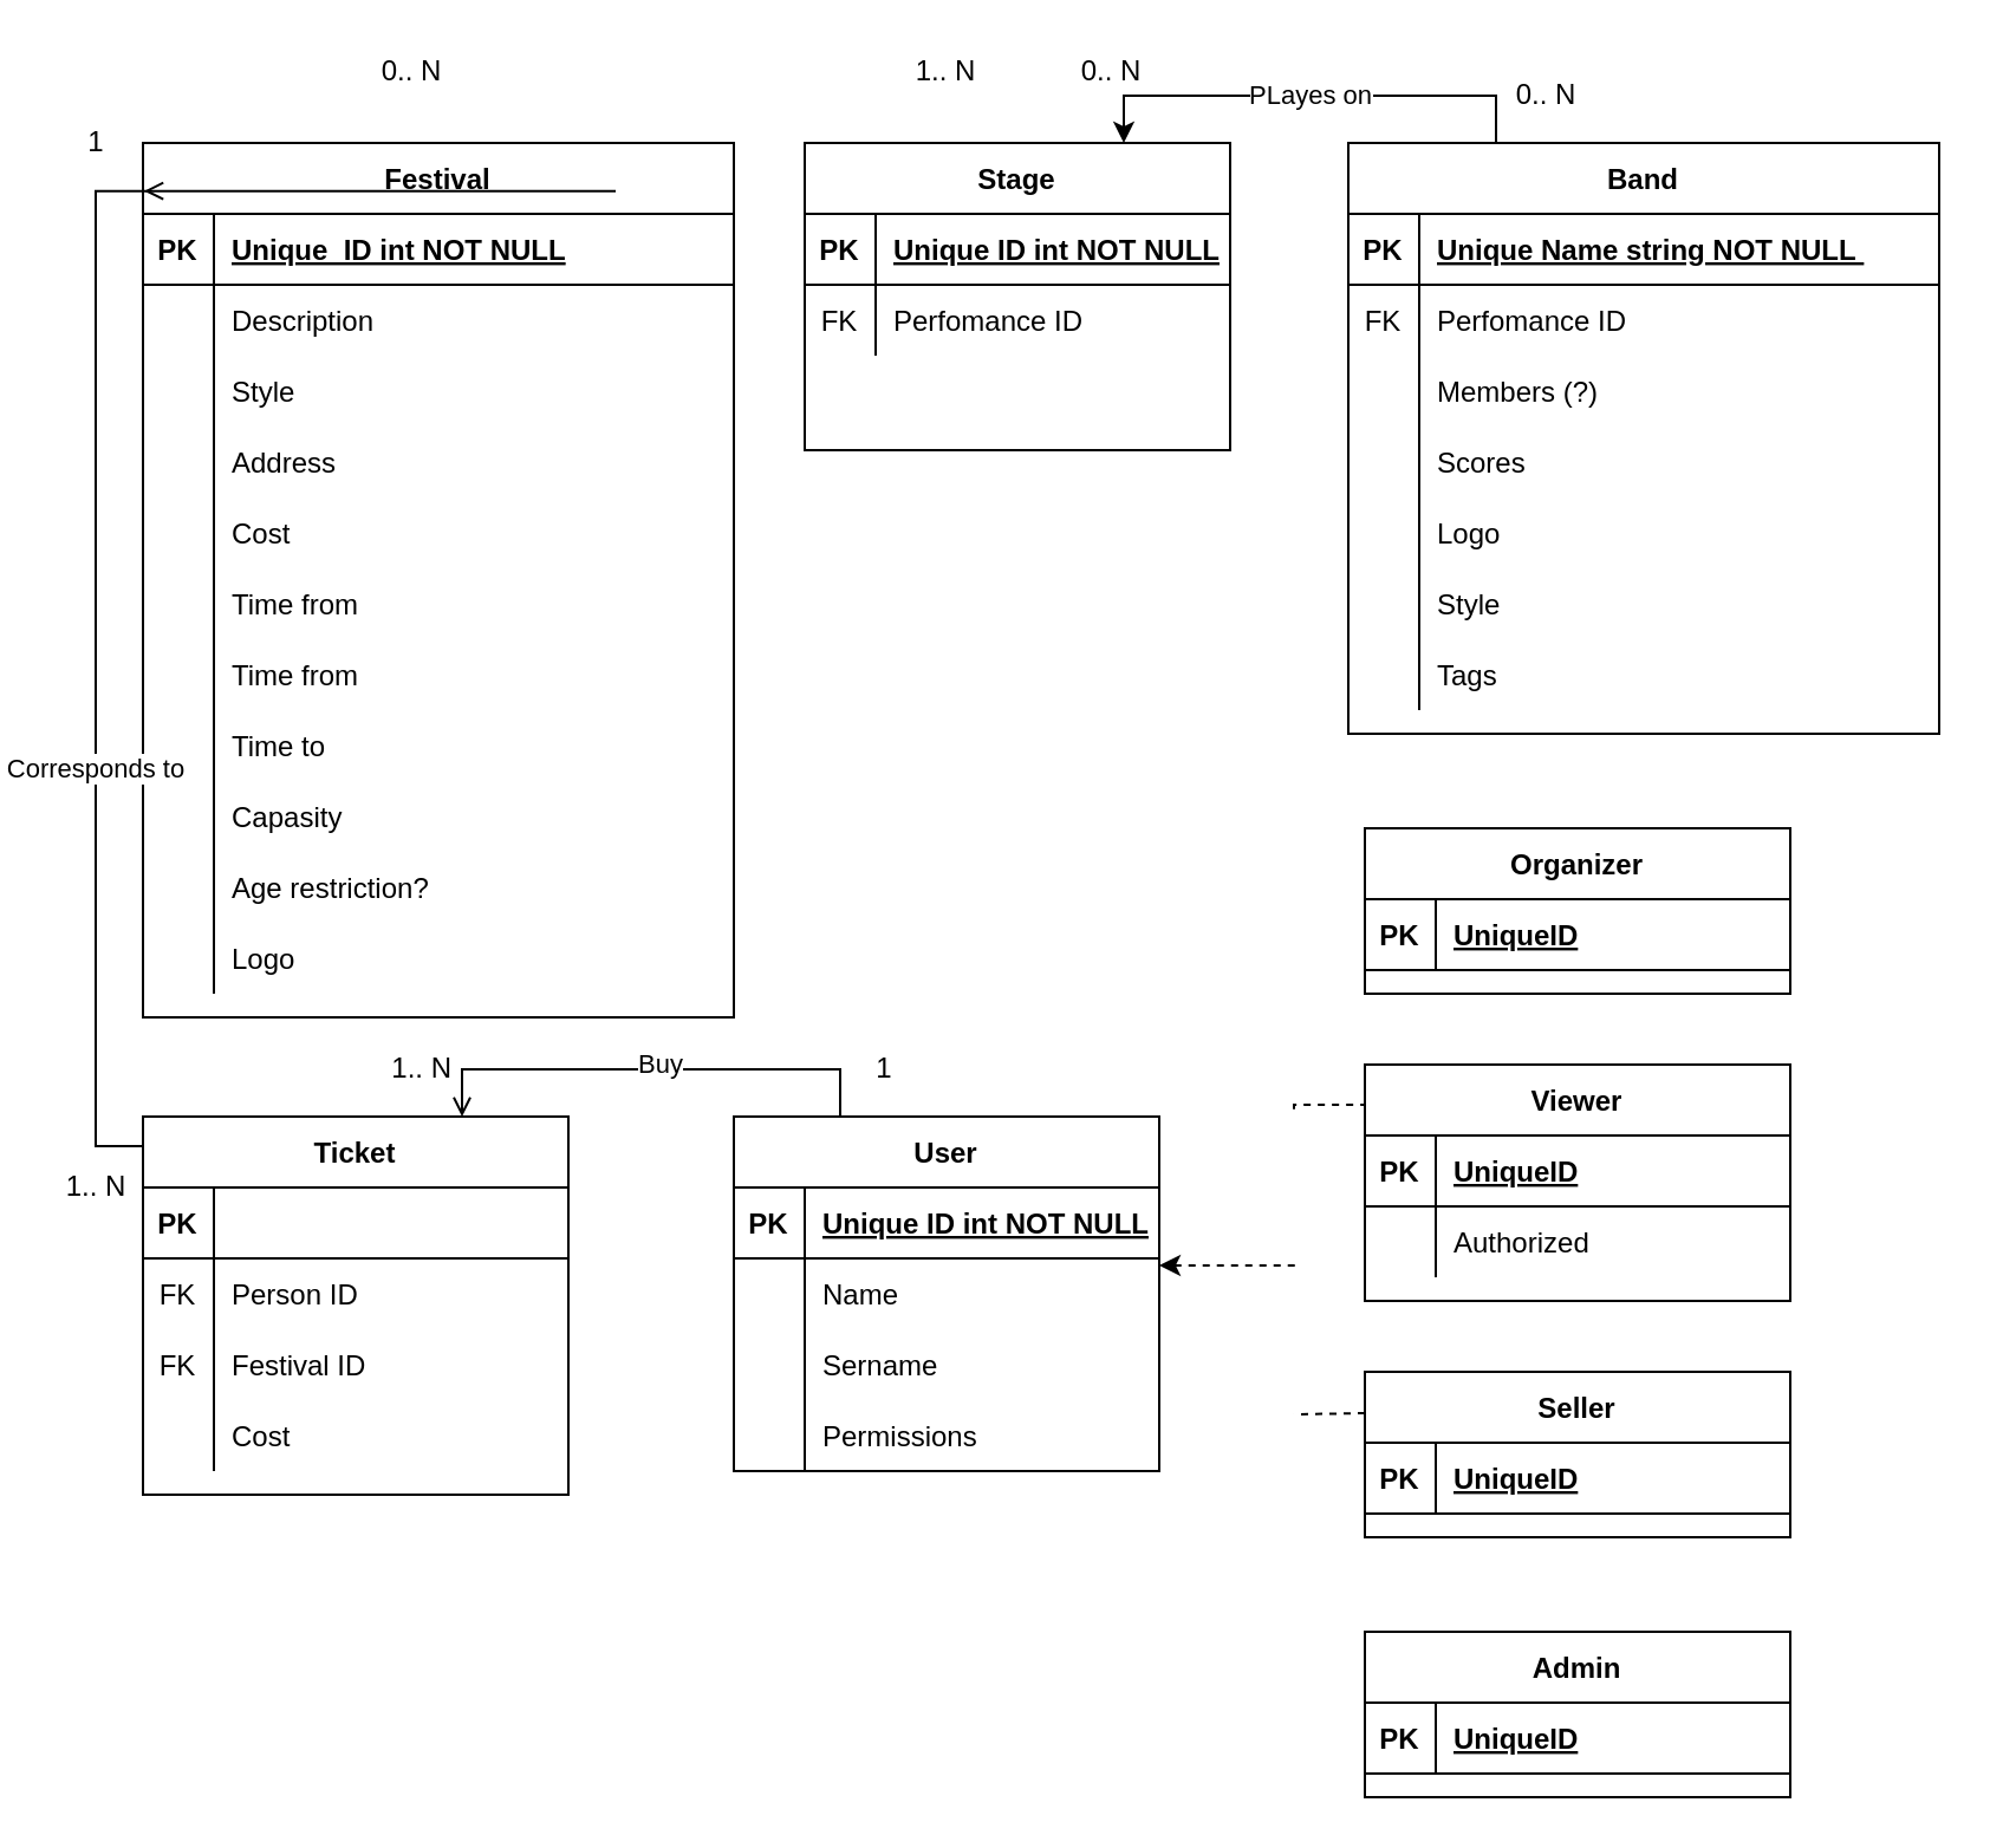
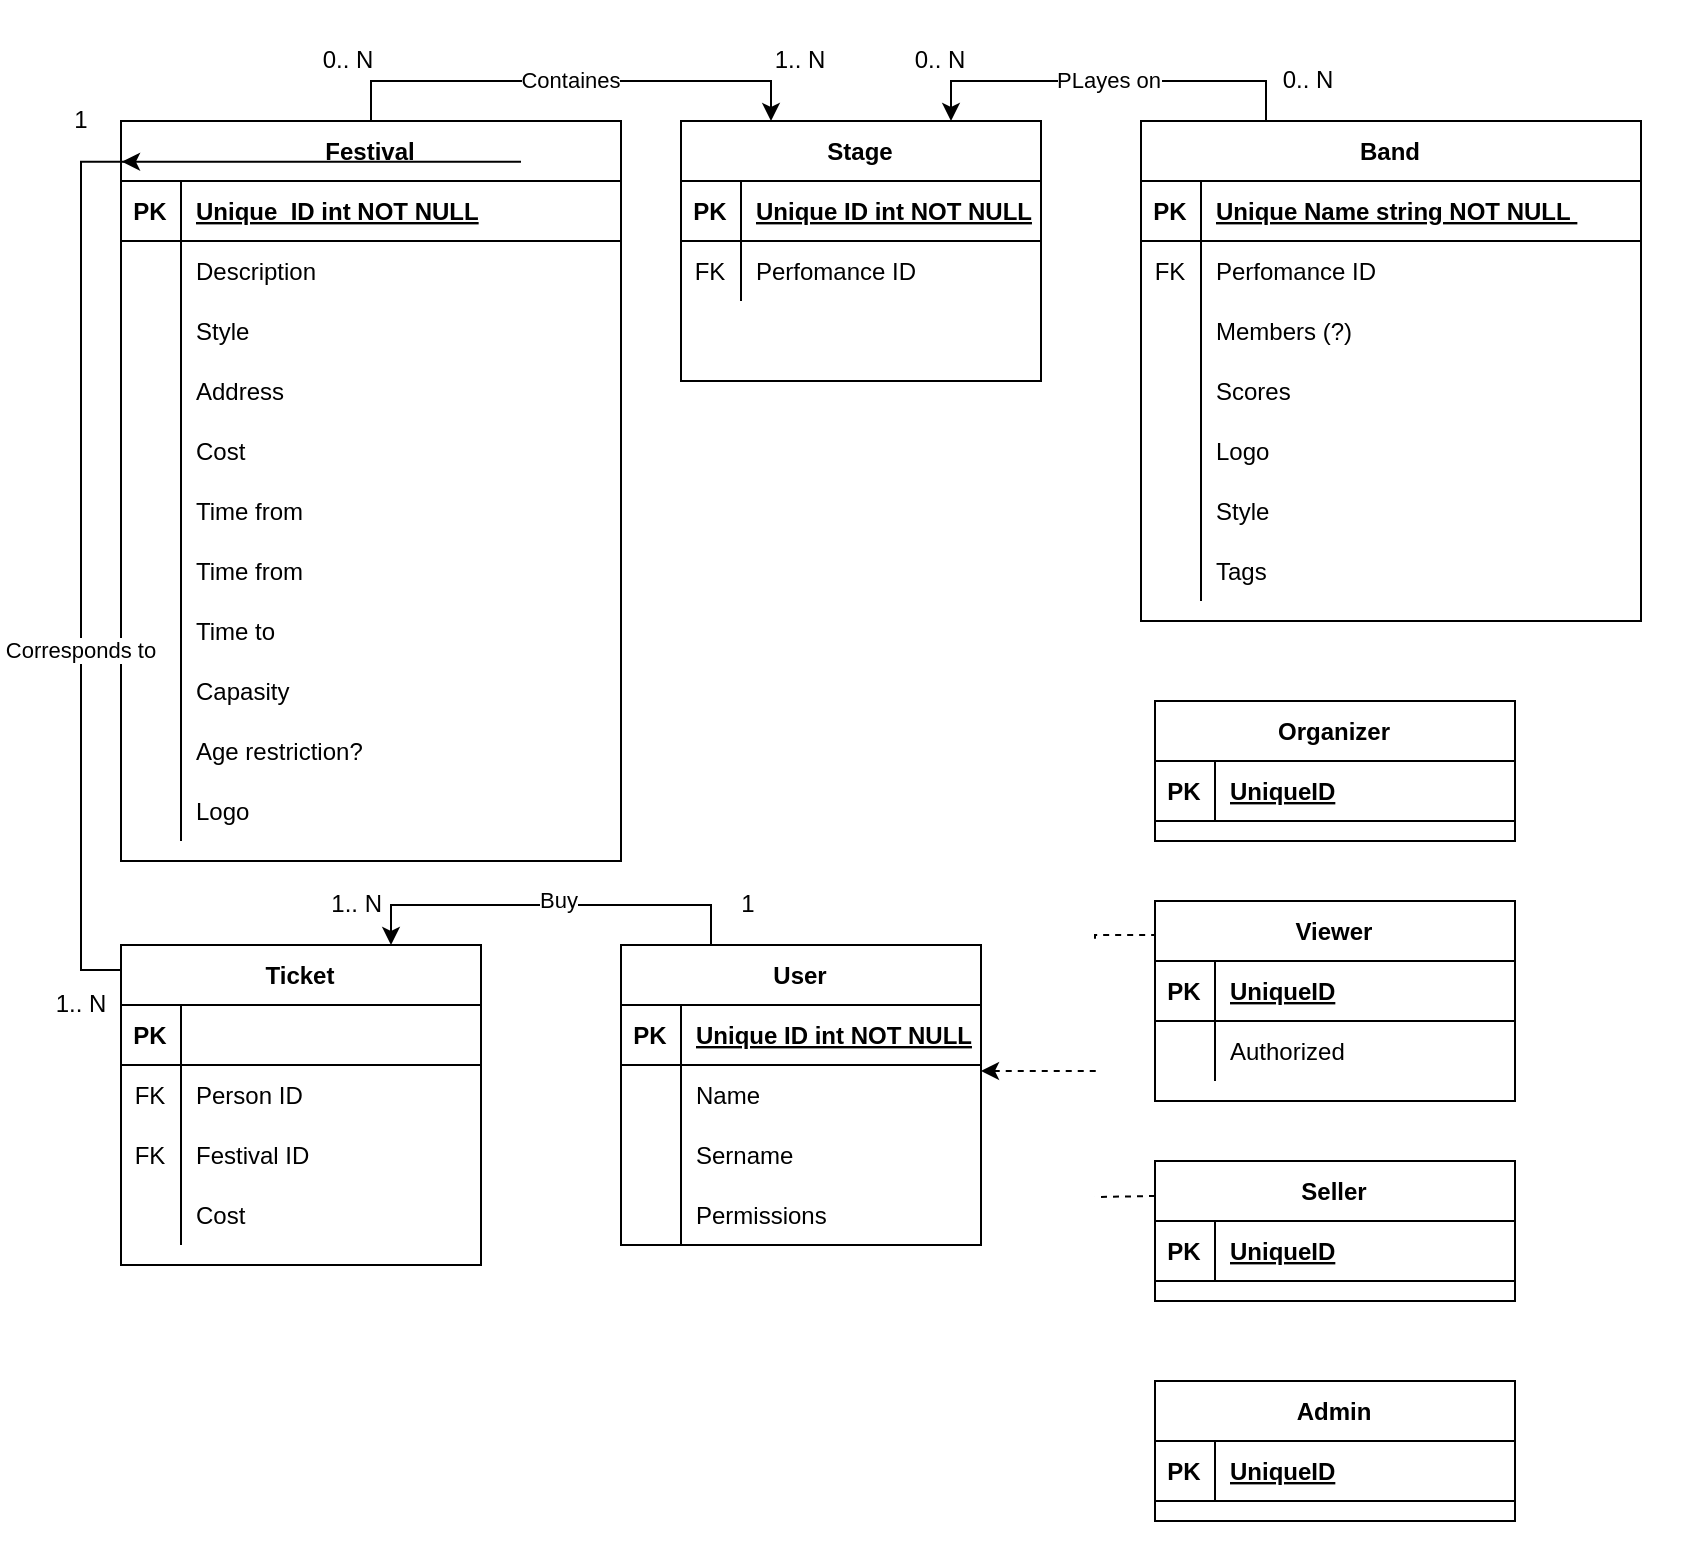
+ <mxCell id="2" value="Containes" style="edgeStyle=orthogonalEdgeStyle;rounded=0;orthogonalLoop=1;jettySize=auto;html=1;exitX=0.5;exitY=0;exitDx=0;exitDy=0;entryX=0.25;entryY=0;entryDx=0;entryDy=0;" parent="1" source="3" target="76" edge="1"><mxGeometry relative="1" as="geometry" /></mxCell>
- <mxCell id="38" style="edgeStyle=orthogonalEdgeStyle;rounded=0;orthogonalLoop=1;jettySize=auto;html=1;exitX=0.004;exitY=0.078;exitDx=0;exitDy=0;entryX=0.002;entryY=0.055;entryDx=0;entryDy=0;entryPerimeter=0;exitPerimeter=0;endArrow=open;" parent="1" source="53" target="3" edge="1"><mxGeometry relative="1" as="geometry" /></mxCell>
+ <mxCell id="38" style="edgeStyle=orthogonalEdgeStyle;rounded=0;orthogonalLoop=1;jettySize=auto;html=1;exitX=0.004;exitY=0.078;exitDx=0;exitDy=0;entryX=0.002;entryY=0.055;entryDx=0;entryDy=0;entryPerimeter=0;exitPerimeter=0;" parent="1" source="53" target="3" edge="1"><mxGeometry relative="1" as="geometry" /></mxCell>
- <mxCell id="40" style="edgeStyle=orthogonalEdgeStyle;rounded=0;orthogonalLoop=1;jettySize=auto;html=1;exitX=0.25;exitY=0;exitDx=0;exitDy=0;entryX=0.75;entryY=0;entryDx=0;entryDy=0;endArrow=open;" parent="1" source="115" target="53" edge="1"><mxGeometry relative="1" as="geometry" /></mxCell>
+ <mxCell id="40" style="edgeStyle=orthogonalEdgeStyle;rounded=0;orthogonalLoop=1;jettySize=auto;html=1;exitX=0.25;exitY=0;exitDx=0;exitDy=0;entryX=0.75;entryY=0;entryDx=0;entryDy=0;" parent="1" source="115" target="53" edge="1"><mxGeometry relative="1" as="geometry" /></mxCell>
